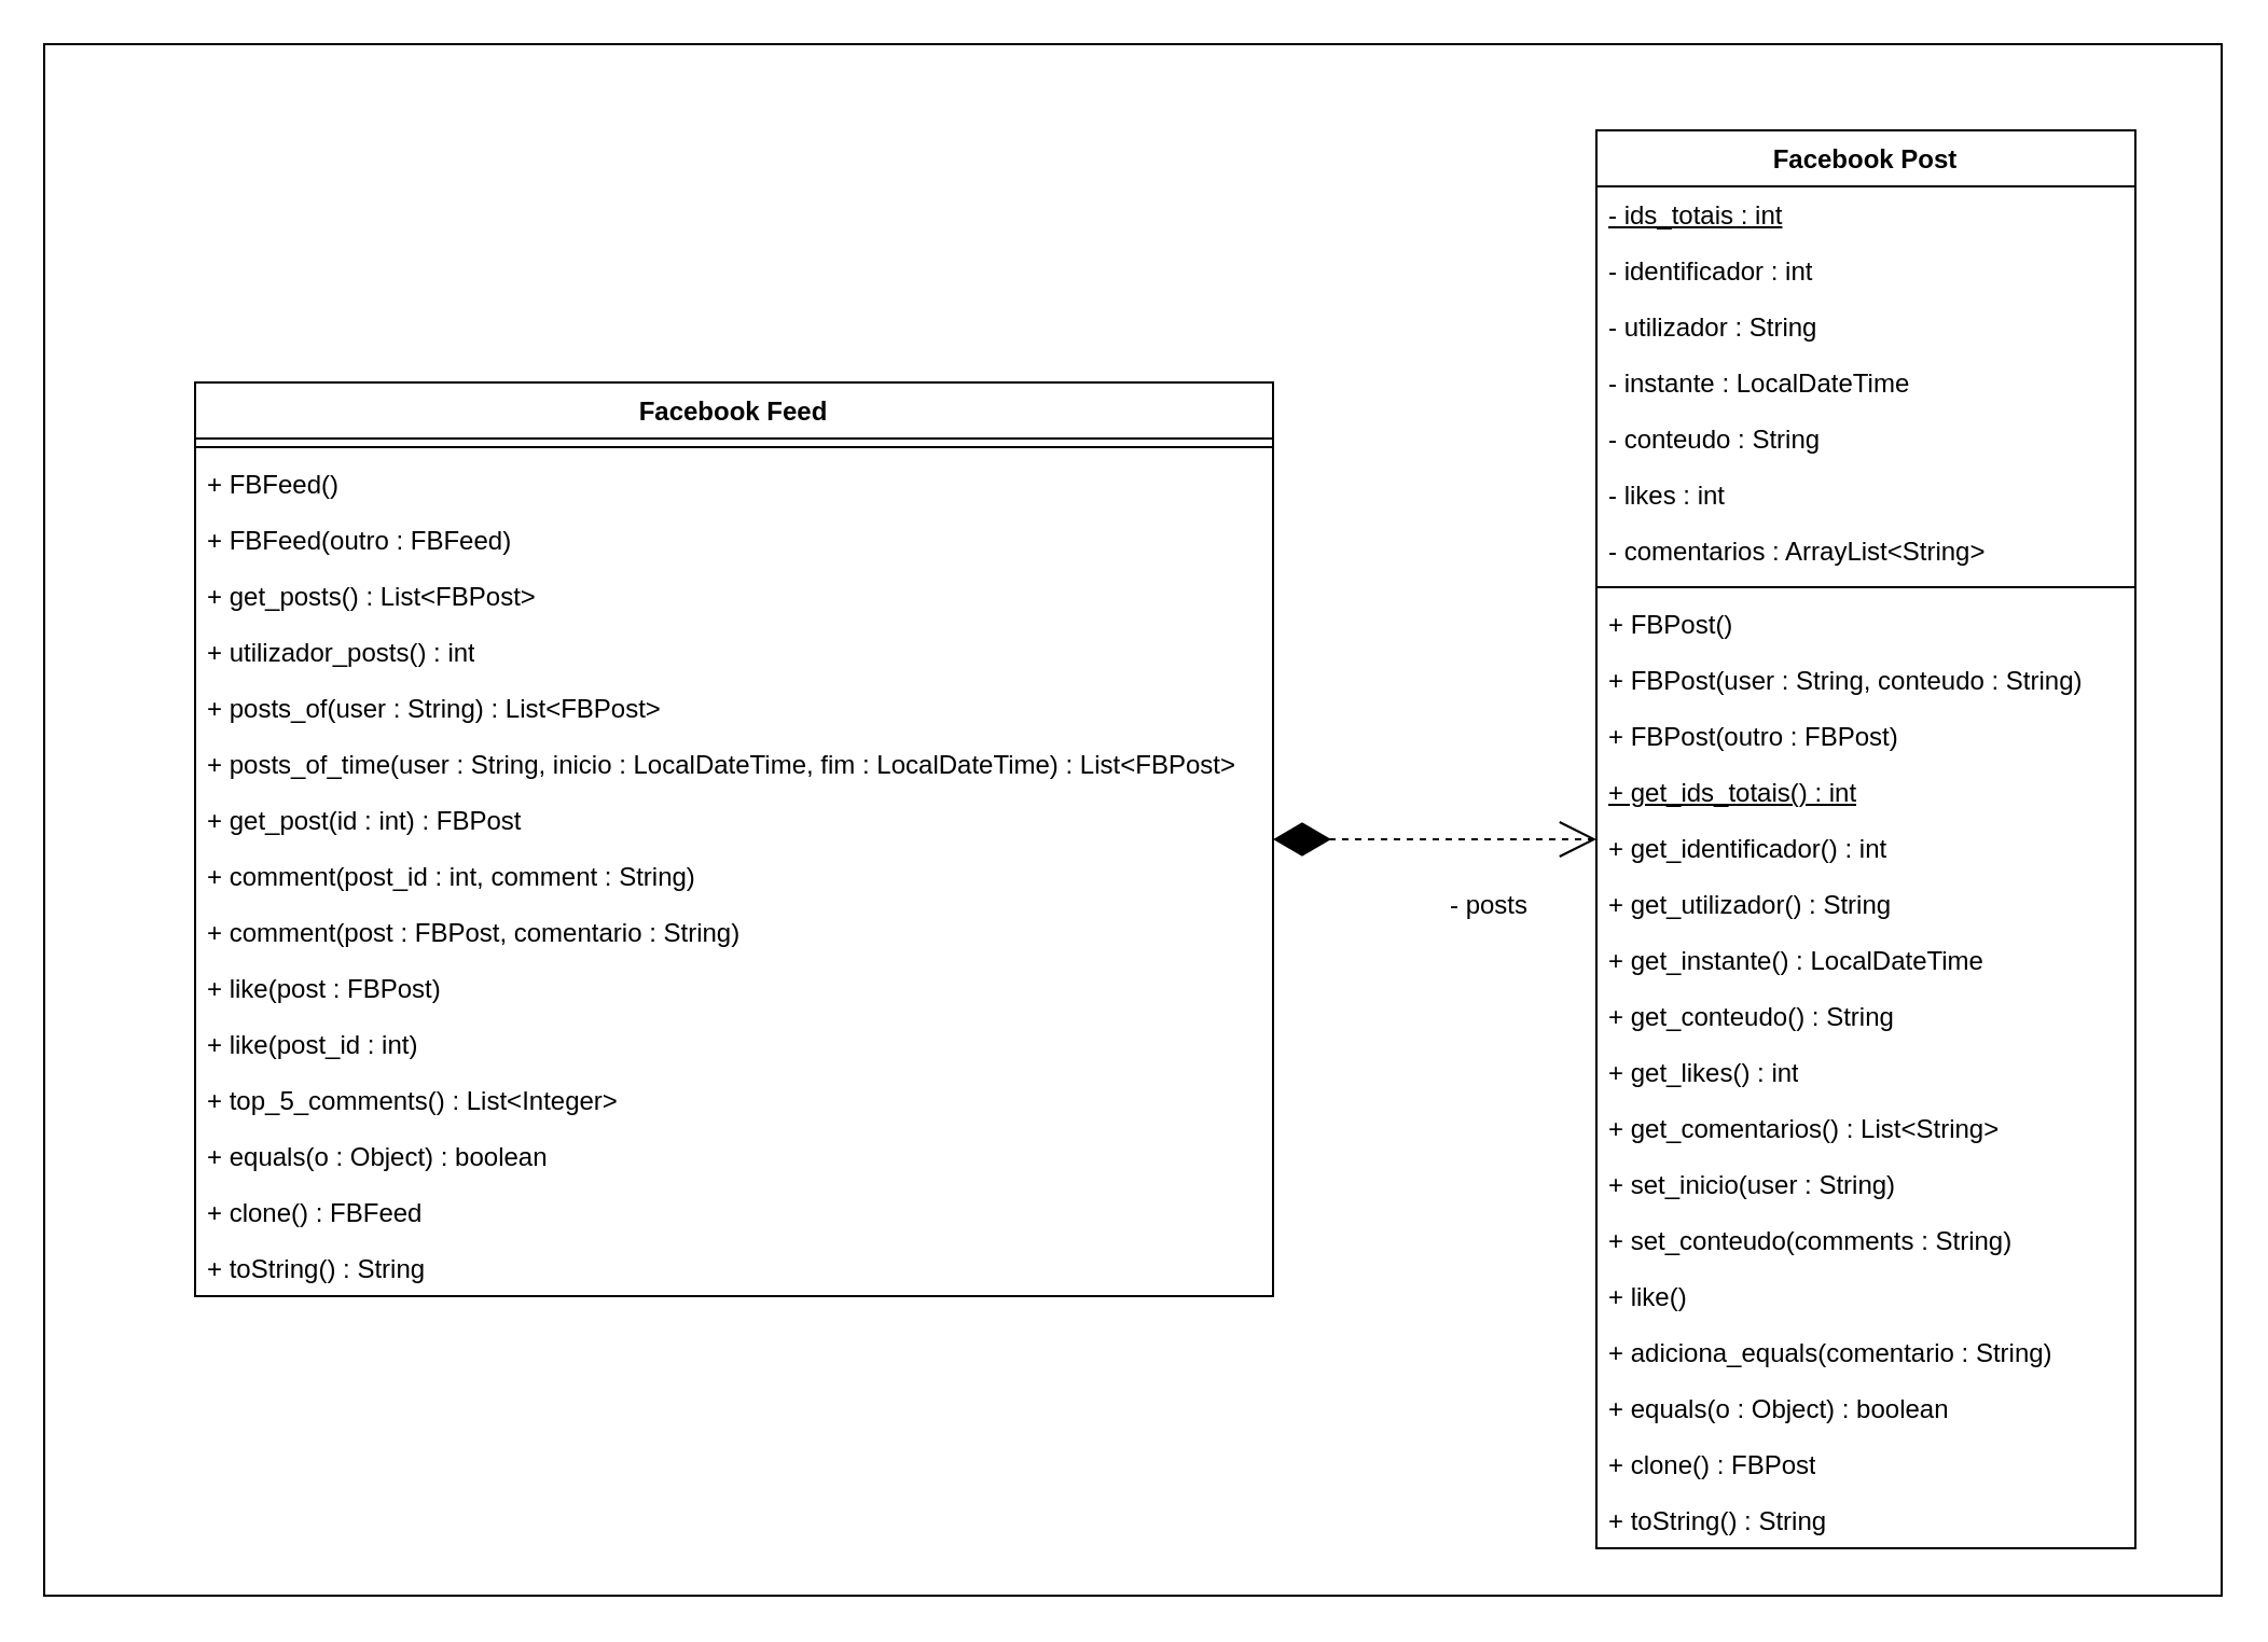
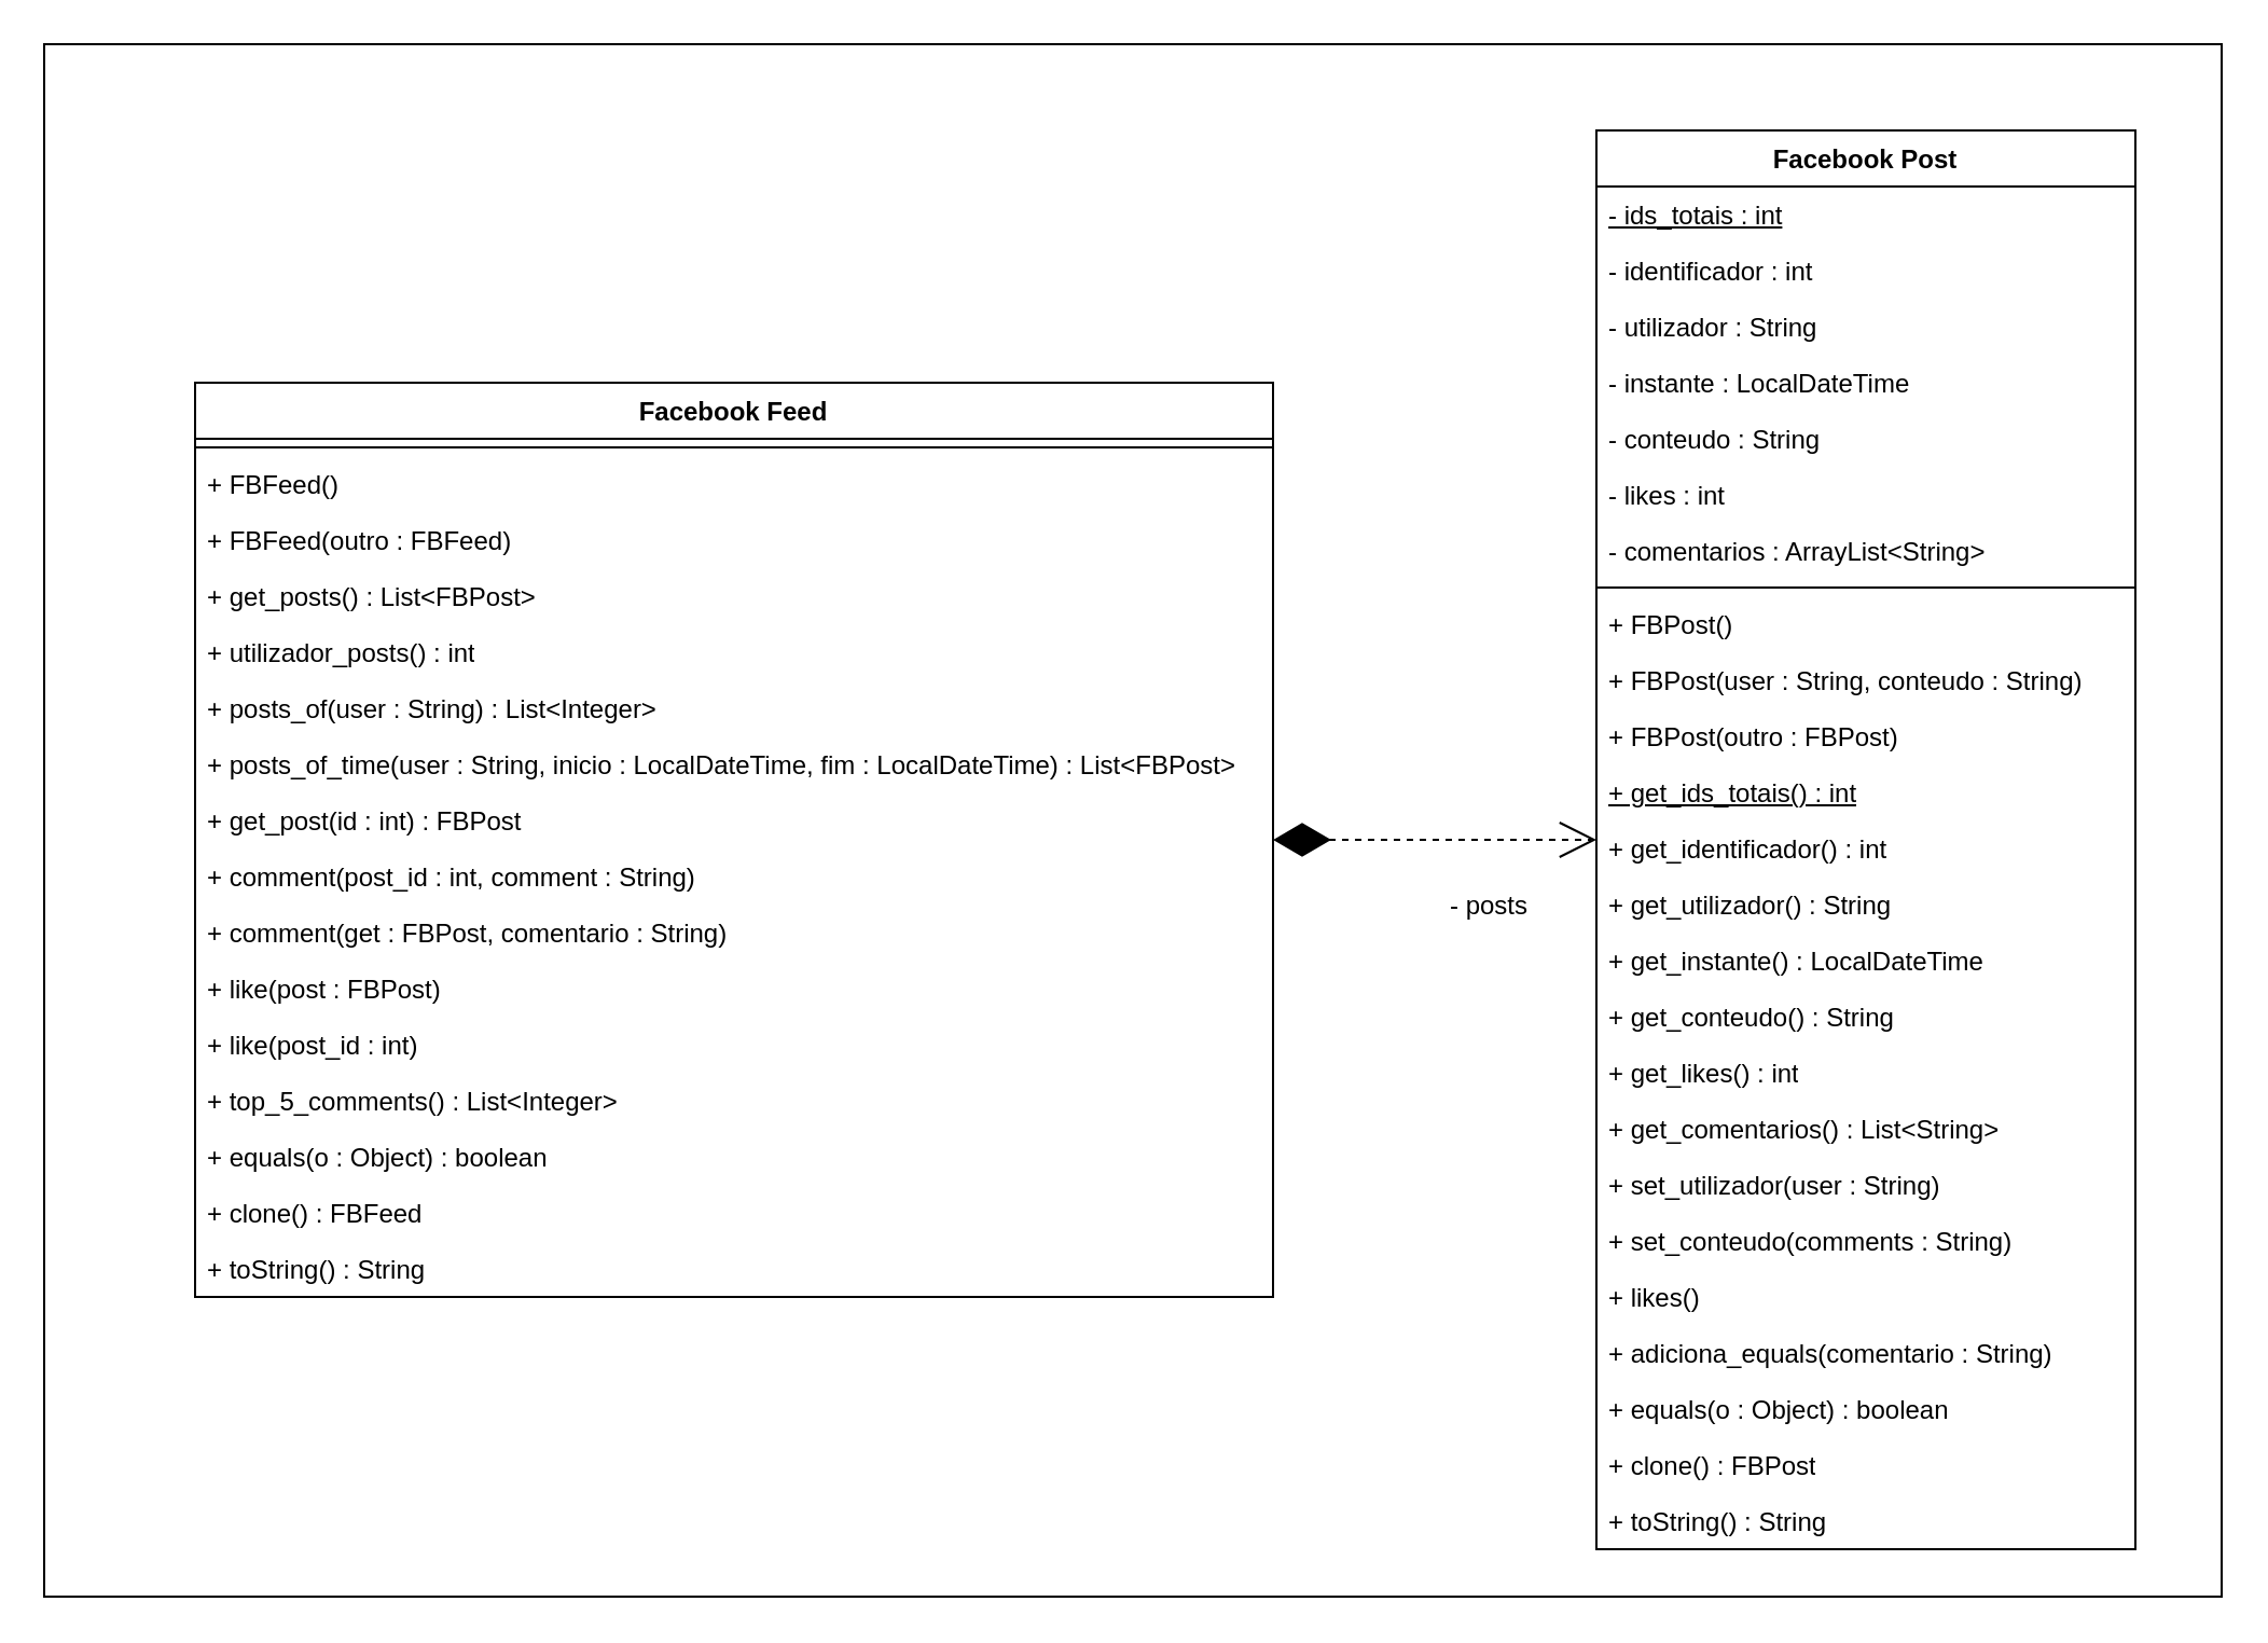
- <mxCell id="36" value="+ posts_of(user : String) : List&amp;lt;FBPost&amp;gt;" style="text;strokeColor=none;fillColor=none;align=left;verticalAlign=top;spacingLeft=4;spacingRight=4;overflow=hidden;rotatable=0;points=[[0,0.5],[1,0.5]];portConstraint=eastwest;whiteSpace=wrap;html=1;" vertex="1" parent="30"><mxGeometry y="138" width="500" height="26" as="geometry" /></mxCell>
+ <mxCell id="36" value="+ posts_of(user : String) : List&amp;lt;Integer&amp;gt;" style="text;strokeColor=none;fillColor=none;align=left;verticalAlign=top;spacingLeft=4;spacingRight=4;overflow=hidden;rotatable=0;points=[[0,0.5],[1,0.5]];portConstraint=eastwest;whiteSpace=wrap;html=1;" vertex="1" parent="30"><mxGeometry y="138" width="500" height="26" as="geometry" /></mxCell>
- <mxCell id="40" value="+ comment(post : FBPost, comentario : String)" style="text;strokeColor=none;fillColor=none;align=left;verticalAlign=top;spacingLeft=4;spacingRight=4;overflow=hidden;rotatable=0;points=[[0,0.5],[1,0.5]];portConstraint=eastwest;whiteSpace=wrap;html=1;" vertex="1" parent="30"><mxGeometry y="242" width="500" height="26" as="geometry" /></mxCell>
+ <mxCell id="40" value="+ comment(get : FBPost, comentario : String)" style="text;strokeColor=none;fillColor=none;align=left;verticalAlign=top;spacingLeft=4;spacingRight=4;overflow=hidden;rotatable=0;points=[[0,0.5],[1,0.5]];portConstraint=eastwest;whiteSpace=wrap;html=1;" vertex="1" parent="30"><mxGeometry y="242" width="500" height="26" as="geometry" /></mxCell>
- <mxCell id="22" value="+ set_inicio(user : String)" style="text;strokeColor=none;fillColor=none;align=left;verticalAlign=top;spacingLeft=4;spacingRight=4;overflow=hidden;rotatable=0;points=[[0,0.5],[1,0.5]];portConstraint=eastwest;whiteSpace=wrap;html=1;" vertex="1" parent="3"><mxGeometry y="476" width="250" height="26" as="geometry" /></mxCell>
+ <mxCell id="22" value="+ set_utilizador(user : String)" style="text;strokeColor=none;fillColor=none;align=left;verticalAlign=top;spacingLeft=4;spacingRight=4;overflow=hidden;rotatable=0;points=[[0,0.5],[1,0.5]];portConstraint=eastwest;whiteSpace=wrap;html=1;" vertex="1" parent="3"><mxGeometry y="476" width="250" height="26" as="geometry" /></mxCell>
- <mxCell id="24" value="+ like()" style="text;strokeColor=none;fillColor=none;align=left;verticalAlign=top;spacingLeft=4;spacingRight=4;overflow=hidden;rotatable=0;points=[[0,0.5],[1,0.5]];portConstraint=eastwest;whiteSpace=wrap;html=1;" vertex="1" parent="3"><mxGeometry y="528" width="250" height="26" as="geometry" /></mxCell>
+ <mxCell id="24" value="+ likes()" style="text;strokeColor=none;fillColor=none;align=left;verticalAlign=top;spacingLeft=4;spacingRight=4;overflow=hidden;rotatable=0;points=[[0,0.5],[1,0.5]];portConstraint=eastwest;whiteSpace=wrap;html=1;" vertex="1" parent="3"><mxGeometry y="528" width="250" height="26" as="geometry" /></mxCell>
